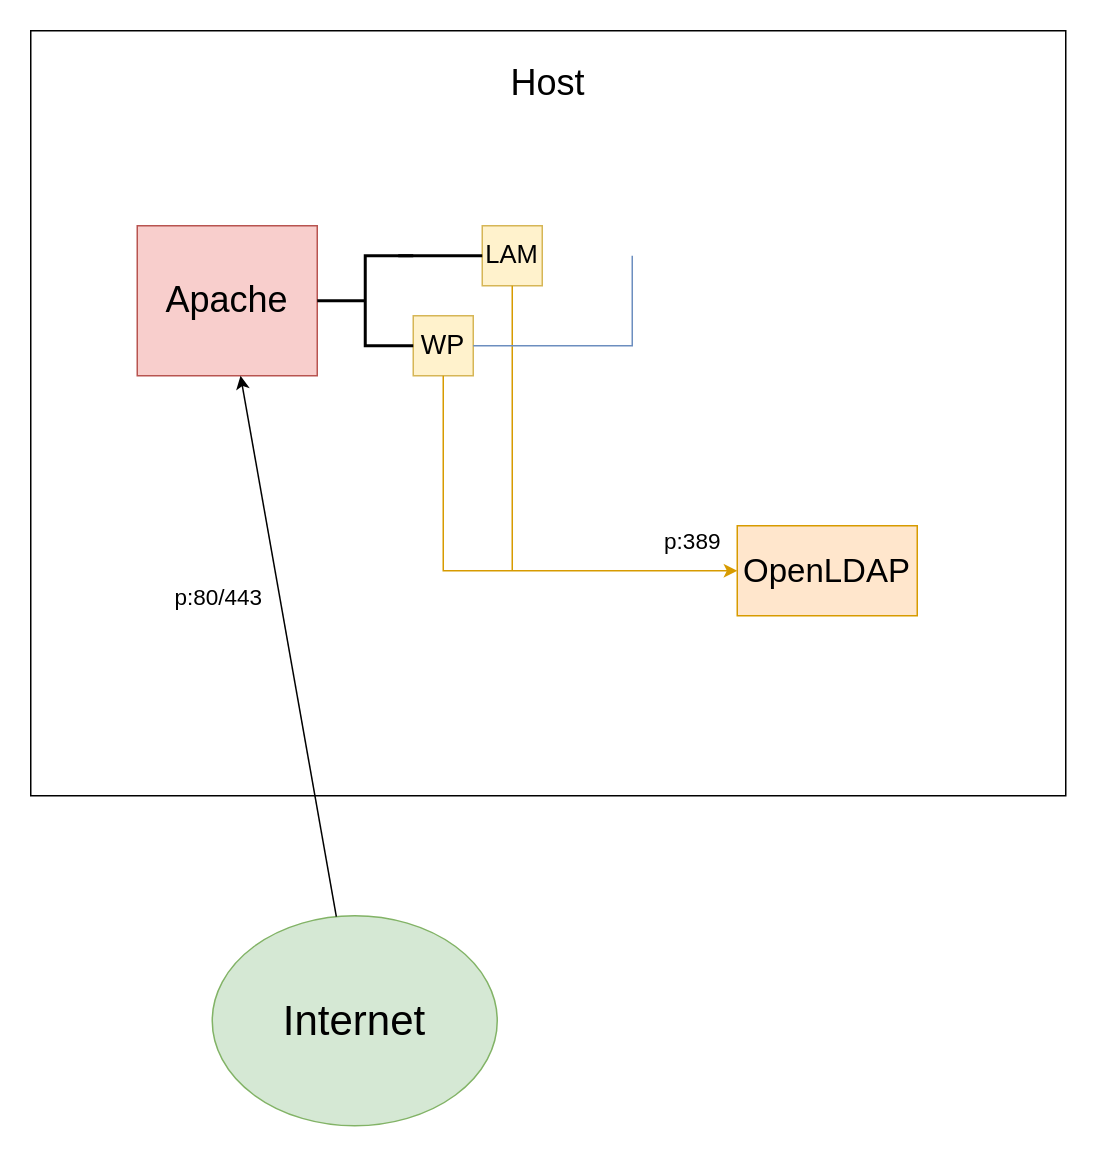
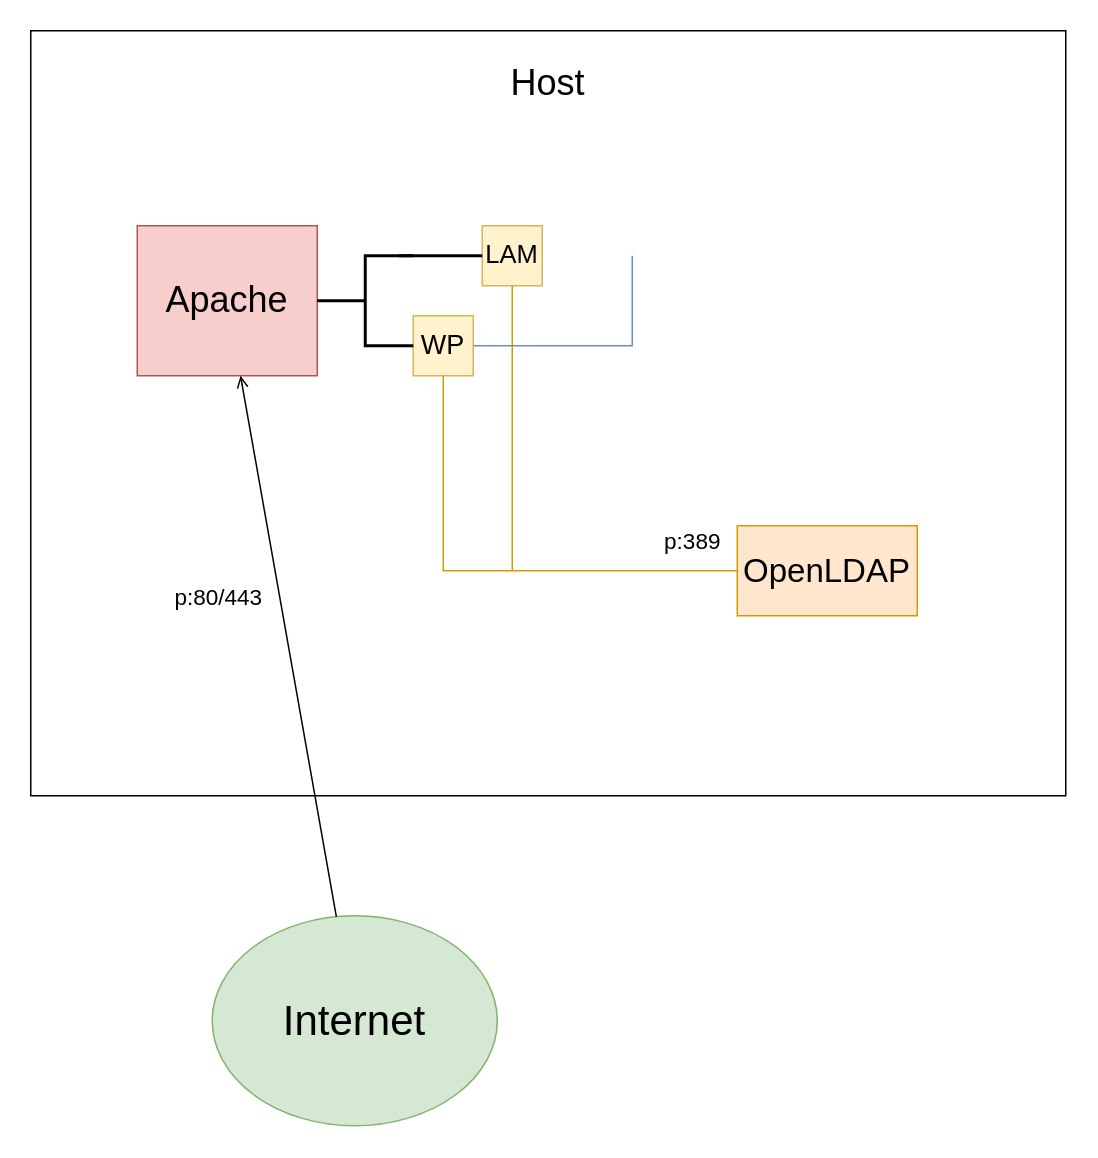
- <mxCell id="11" value="&lt;font style=&quot;font-size: 15px;&quot;&gt;p:80/443&lt;/font&gt;" style="endArrow=classic;html=1;rounded=0;" edge="1" parent="1" source="8" target="4"><mxGeometry x="0.222" y="40" width="50" height="50" relative="1" as="geometry"><mxPoint x="411" y="420" as="sourcePoint" /><mxPoint x="461" y="370" as="targetPoint" /><mxPoint as="offset" /></mxGeometry></mxCell>
+ <mxCell id="11" value="&lt;font style=&quot;font-size: 15px;&quot;&gt;p:80/443&lt;/font&gt;" style="endArrow=open;html=1;rounded=0;" edge="1" parent="1" source="8" target="4"><mxGeometry x="0.222" y="40" width="50" height="50" relative="1" as="geometry"><mxPoint x="411" y="420" as="sourcePoint" /><mxPoint x="461" y="370" as="targetPoint" /><mxPoint as="offset" /></mxGeometry></mxCell>
- <mxCell id="10" value="&lt;font style=&quot;font-size: 15px;&quot;&gt;p:389&lt;/font&gt;" style="endArrow=classic;html=1;rounded=0;fillColor=#ffe6cc;strokeColor=#d79b00;" edge="1" parent="1" source="7" target="5"><mxGeometry x="0.816" y="20" width="50" height="50" relative="1" as="geometry"><mxPoint x="411" y="420" as="sourcePoint" /><mxPoint x="461" y="370" as="targetPoint" /><Array as="points"><mxPoint x="295" y="380" /></Array><mxPoint as="offset" /></mxGeometry></mxCell>
+ <mxCell id="10" value="&lt;font style=&quot;font-size: 15px;&quot;&gt;p:389&lt;/font&gt;" style="endArrow=none;html=1;rounded=0;fillColor=#ffe6cc;strokeColor=#d79b00;" edge="1" parent="1" source="7" target="5"><mxGeometry x="0.816" y="20" width="50" height="50" relative="1" as="geometry"><mxPoint x="411" y="420" as="sourcePoint" /><mxPoint x="461" y="370" as="targetPoint" /><Array as="points"><mxPoint x="295" y="380" /></Array><mxPoint as="offset" /></mxGeometry></mxCell>
